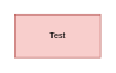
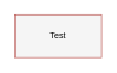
- <mxCell id="2" value="Test" style="rounded=0;whiteSpace=wrap;html=1;fillColor=#f8cecc;strokeColor=#b85450;" vertex="1" parent="1"><mxGeometry x="20" y="20" width="120" height="60" as="geometry" /></mxCell>
+ <mxCell id="2" value="Test" style="rounded=0;whiteSpace=wrap;html=1;fillColor=#f5f5f5;strokeColor=#b85450;" vertex="1" parent="1"><mxGeometry x="20" y="20" width="120" height="60" as="geometry" /></mxCell>
